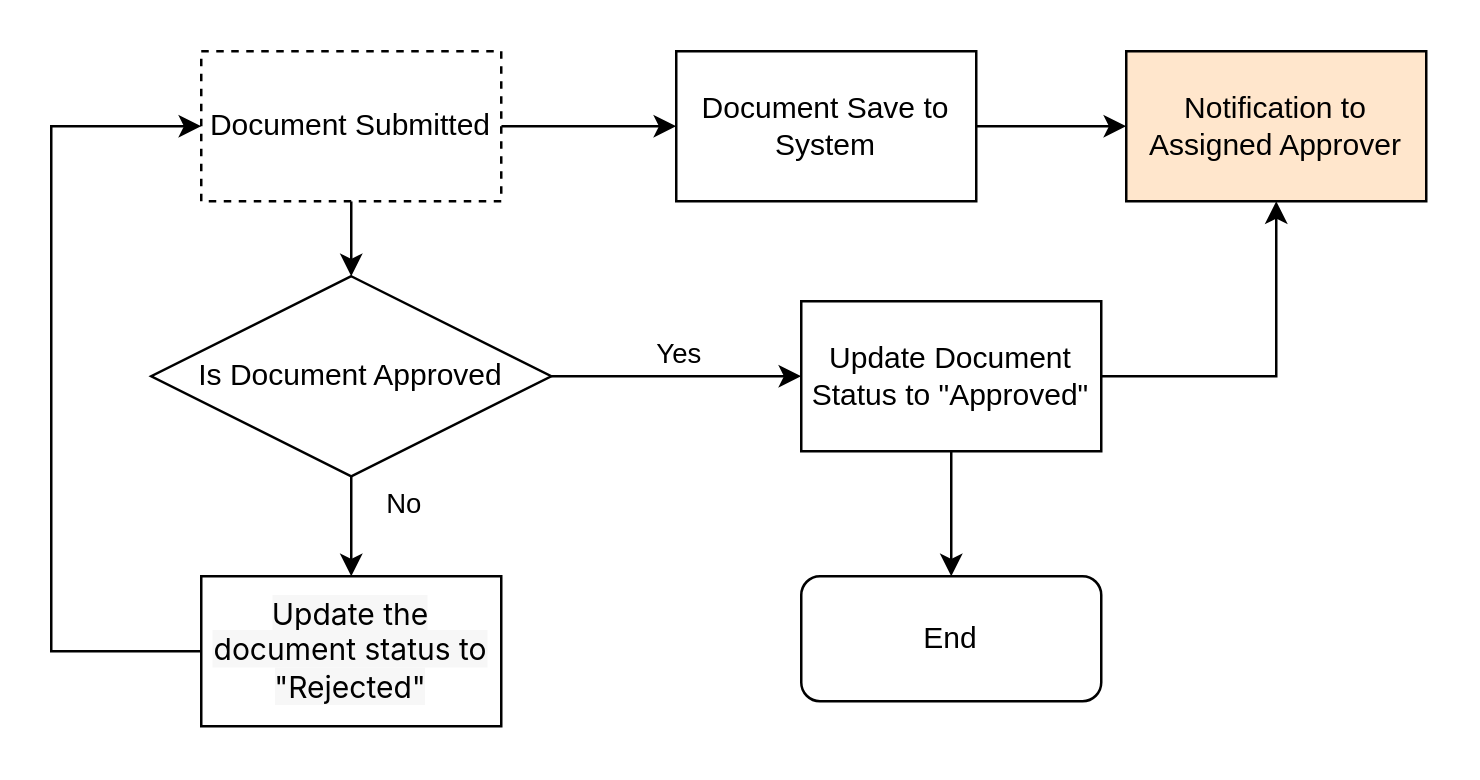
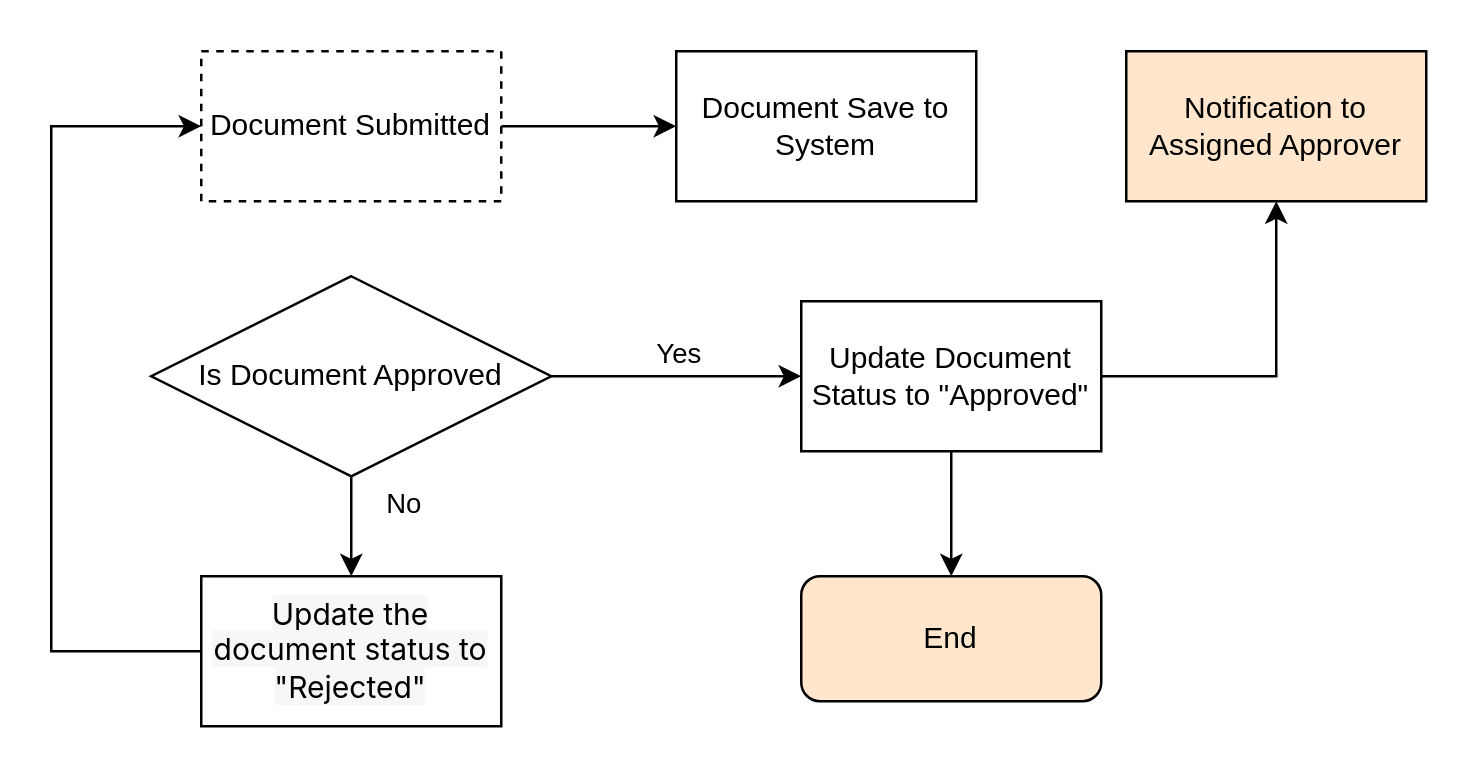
- <mxCell id="5" value="" style="edgeStyle=orthogonalEdgeStyle;rounded=0;orthogonalLoop=1;jettySize=auto;html=1;" parent="1" source="6" target="7" edge="1"><mxGeometry relative="1" as="geometry" /></mxCell>
- <mxCell id="3" value="" style="edgeStyle=orthogonalEdgeStyle;rounded=0;orthogonalLoop=1;jettySize=auto;html=1;" parent="1" source="4" target="12" edge="1"><mxGeometry relative="1" as="geometry" /></mxCell>
- <mxCell id="18" value="End" style="rounded=1;whiteSpace=wrap;html=1;" vertex="1" parent="1"><mxGeometry x="320" y="230" width="120" height="50" as="geometry" /></mxCell>
+ <mxCell id="18" value="End" style="rounded=1;whiteSpace=wrap;html=1;fillColor=#ffe6cc;" vertex="1" parent="1"><mxGeometry x="320" y="230" width="120" height="50" as="geometry" /></mxCell>
